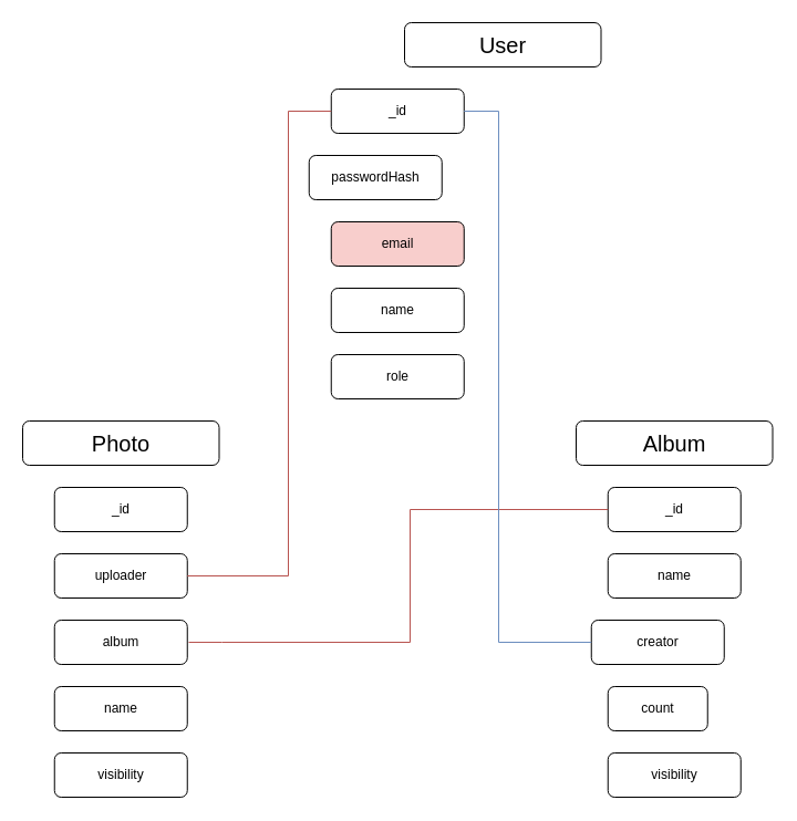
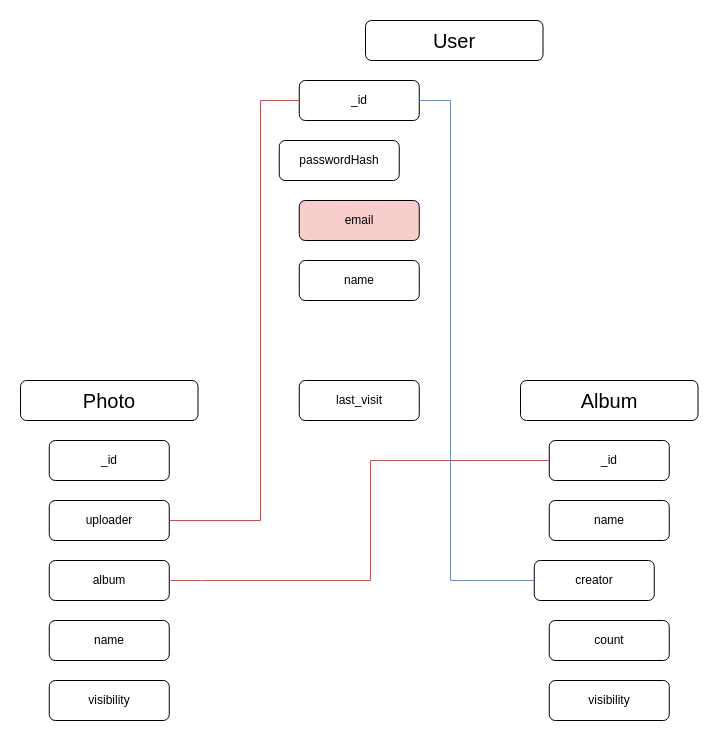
- <mxCell id="7" value="&lt;font style=&quot;font-size: 12px;&quot;&gt;role&lt;/font&gt;" style="rounded=1;whiteSpace=wrap;html=1;" vertex="1" parent="1"><mxGeometry x="298.75" y="320" width="120" height="40" as="geometry" /></mxCell>
+ <mxCell id="8" value="&lt;font style=&quot;font-size: 12px;&quot;&gt;last_visit&lt;/font&gt;" style="rounded=1;whiteSpace=wrap;html=1;" vertex="1" parent="1"><mxGeometry x="298.75" y="380" width="120" height="40" as="geometry" /></mxCell>
- <mxCell id="13" value="count" style="rounded=1;whiteSpace=wrap;html=1;" vertex="1" parent="1"><mxGeometry x="548.75" y="620" width="90" height="40" as="geometry" /></mxCell>
+ <mxCell id="13" value="count" style="rounded=1;whiteSpace=wrap;html=1;" vertex="1" parent="1"><mxGeometry x="548.75" y="620" width="120" height="40" as="geometry" /></mxCell>
